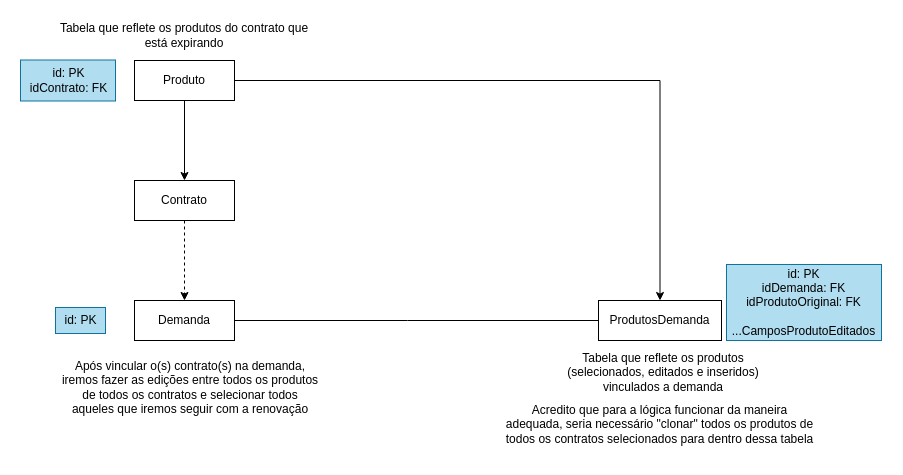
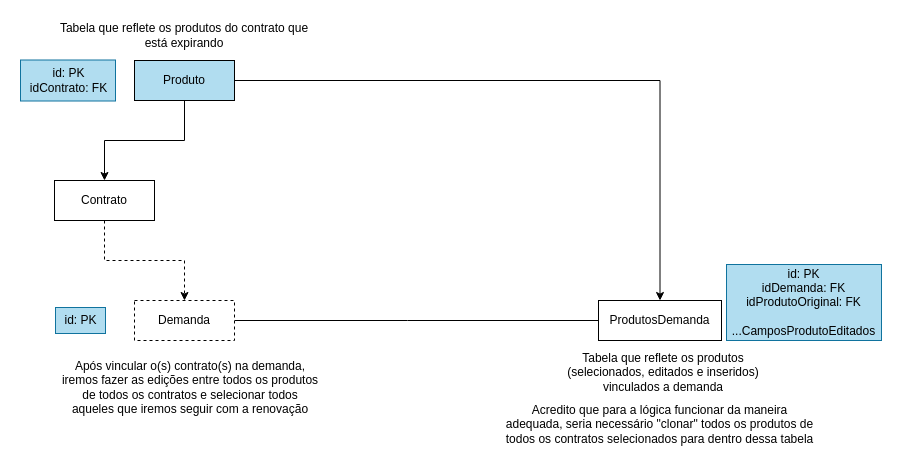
- <mxCell id="8" value="Produto" style="whiteSpace=wrap;html=1;align=center;" parent="1" vertex="1"><mxGeometry x="134" y="60" width="100" height="40" as="geometry" /></mxCell>
+ <mxCell id="8" value="Produto" style="whiteSpace=wrap;html=1;align=center;fillColor=#b1ddf0;" parent="1" vertex="1"><mxGeometry x="134" y="60" width="100" height="40" as="geometry" /></mxCell>
- <mxCell id="3" value="Contrato" style="whiteSpace=wrap;html=1;align=center;" parent="1" vertex="1"><mxGeometry x="134" y="180" width="100" height="40" as="geometry" /></mxCell>
+ <mxCell id="3" value="Contrato" style="whiteSpace=wrap;html=1;align=center;" parent="1" vertex="1"><mxGeometry x="54" y="180" width="100" height="40" as="geometry" /></mxCell>
- <mxCell id="5" value="Demanda" style="whiteSpace=wrap;html=1;align=center;" parent="1" vertex="1"><mxGeometry x="134" y="300" width="100" height="40" as="geometry" /></mxCell>
+ <mxCell id="5" value="Demanda" style="whiteSpace=wrap;html=1;align=center;dashed=1;" parent="1" vertex="1"><mxGeometry x="134" y="300" width="100" height="40" as="geometry" /></mxCell>
